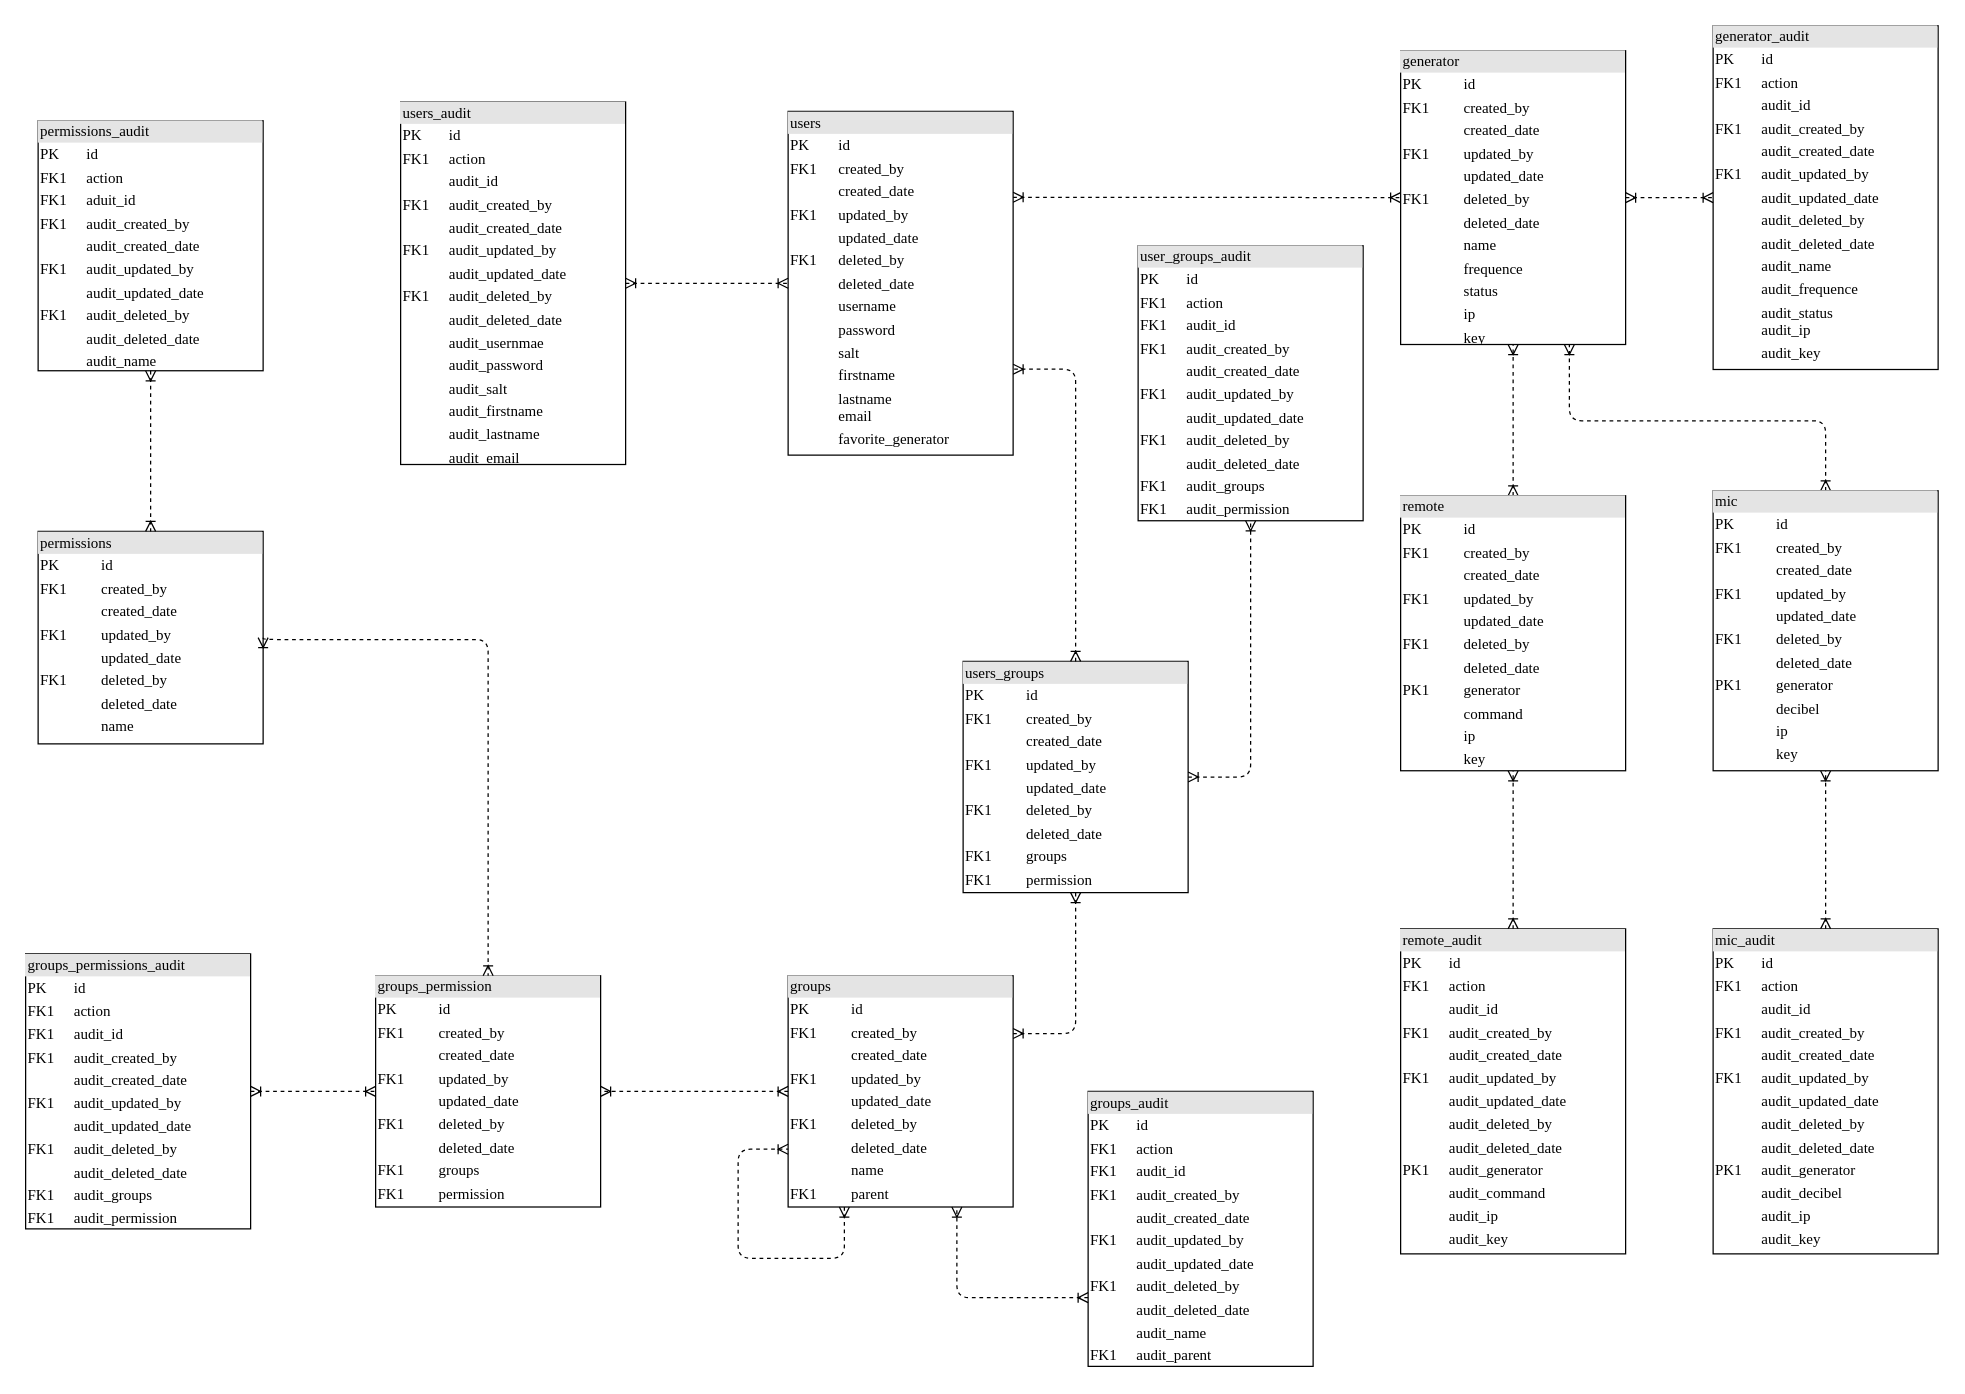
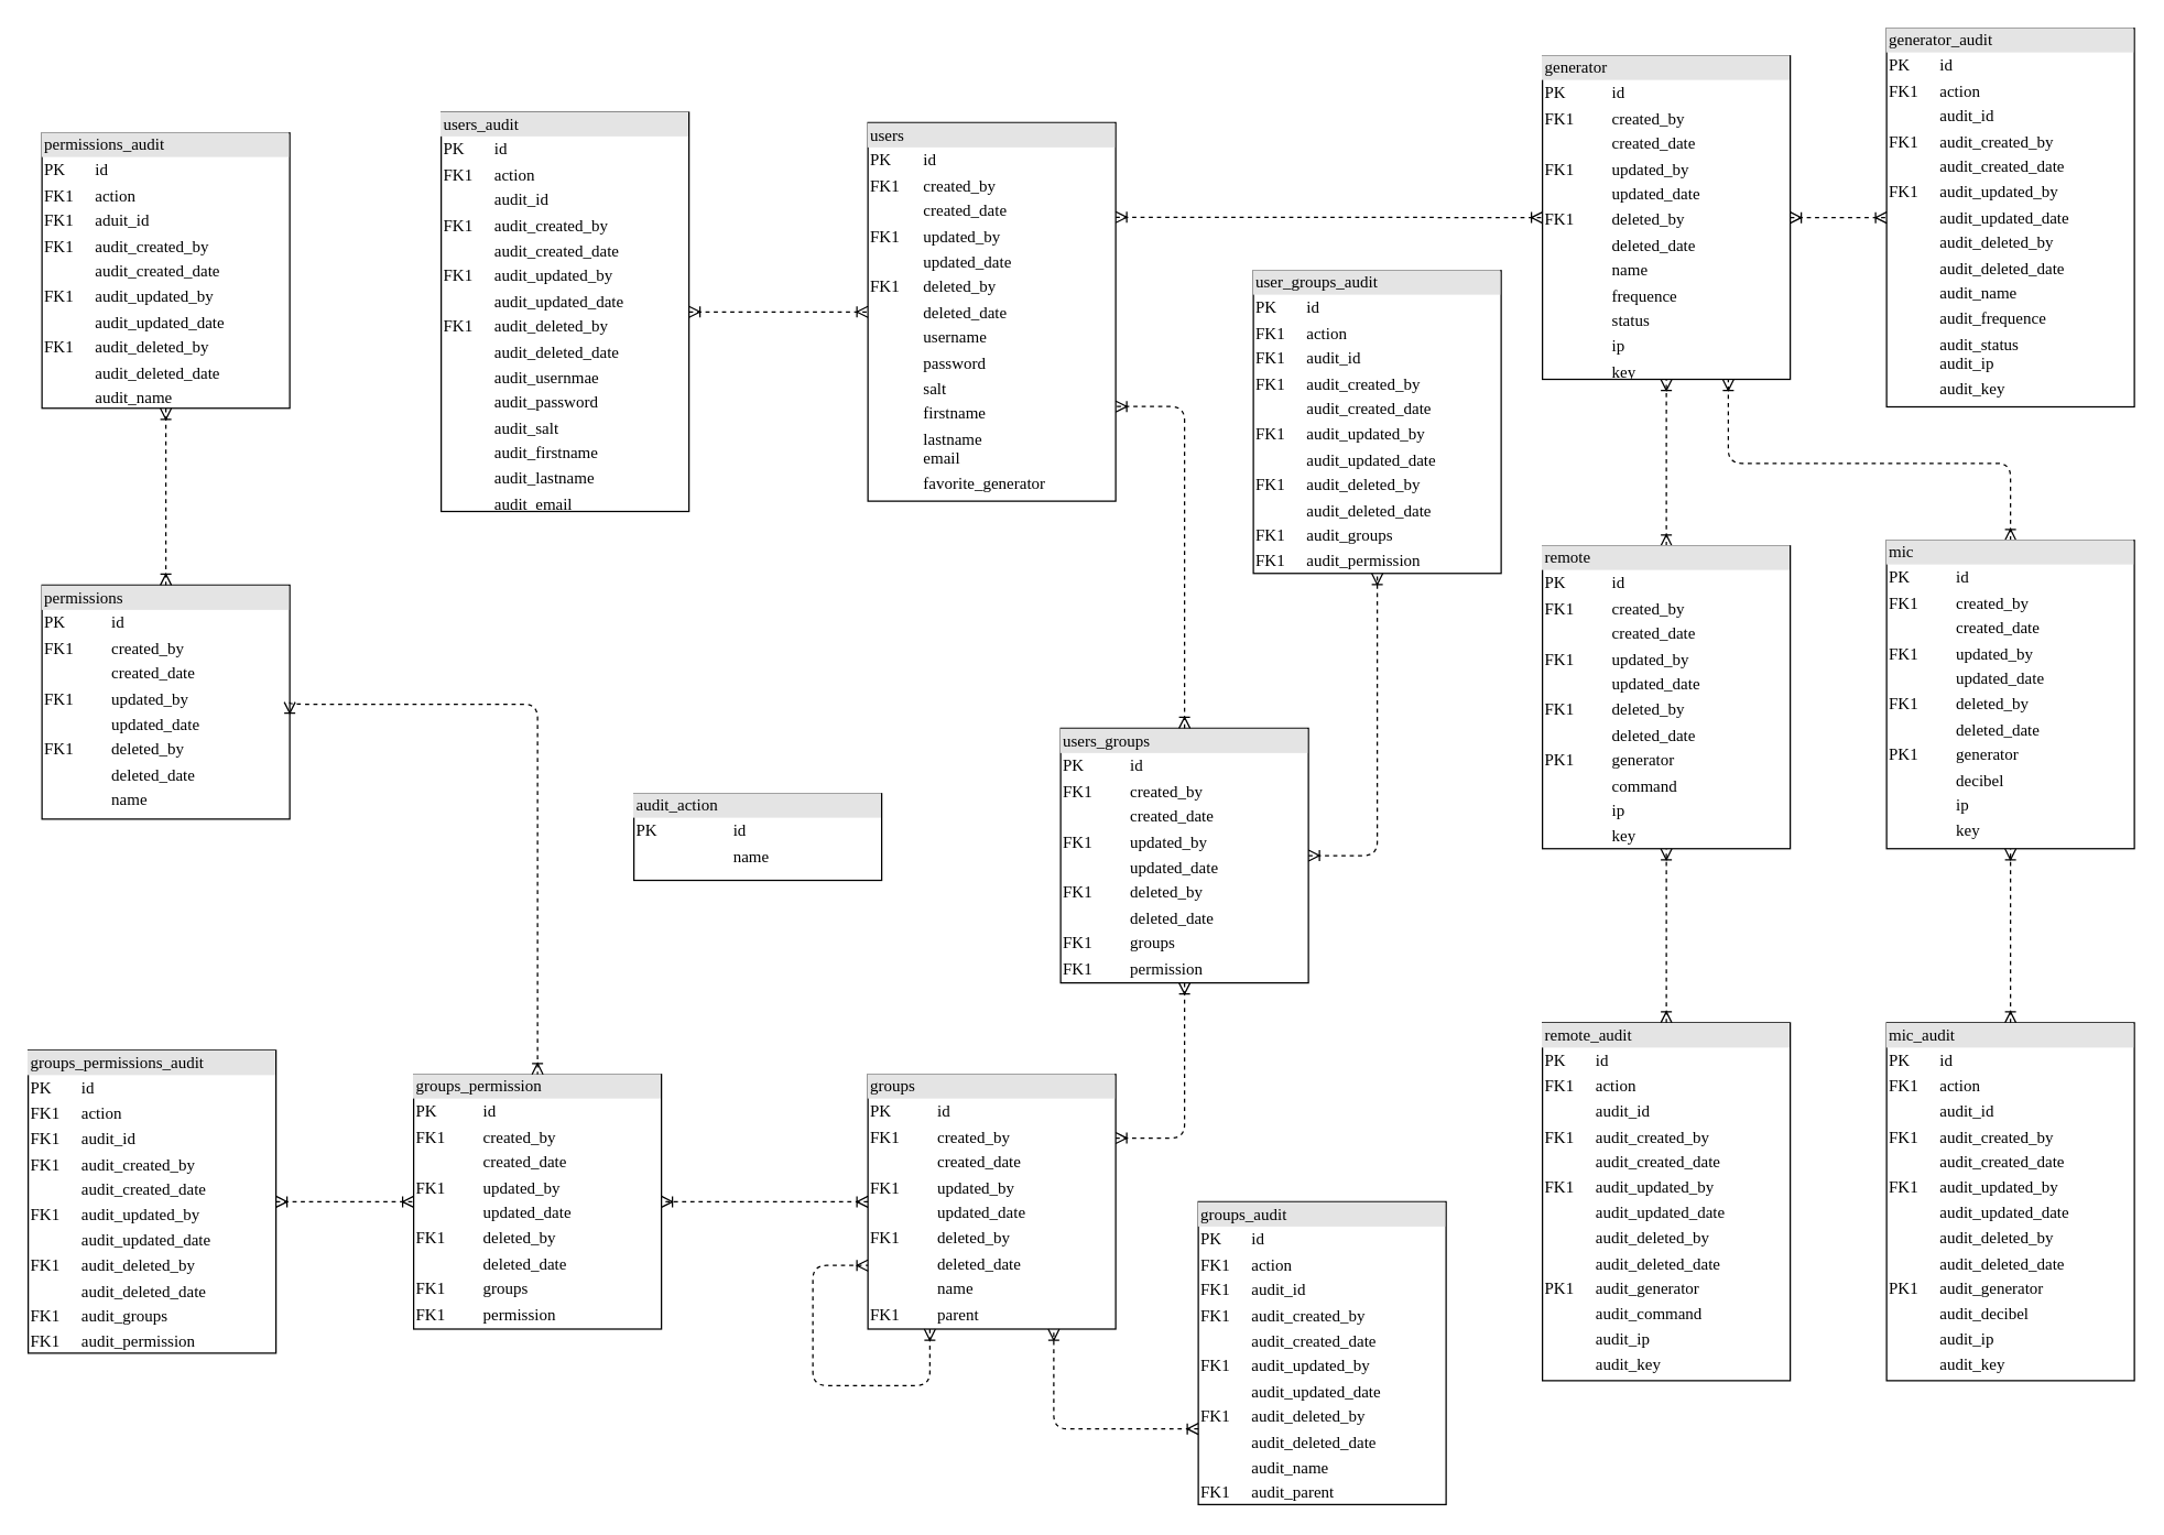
+ <mxCell id="2" value="&lt;div style=&quot;box-sizing: border-box ; width: 100% ; background: #e4e4e4 ; padding: 2px&quot;&gt;audit_action&lt;/div&gt;&lt;table style=&quot;width: 100% ; font-size: 1em&quot; cellpadding=&quot;2&quot; cellspacing=&quot;0&quot;&gt;&lt;tbody&gt;&lt;tr&gt;&lt;td&gt;PK&lt;/td&gt;&lt;td&gt;id&lt;/td&gt;&lt;/tr&gt;&lt;tr&gt;&lt;td&gt;&lt;br&gt;&lt;/td&gt;&lt;td&gt;name&lt;/td&gt;&lt;/tr&gt;&lt;/tbody&gt;&lt;/table&gt;" style="verticalAlign=top;align=left;overflow=fill;html=1;rounded=0;shadow=0;comic=0;labelBackgroundColor=none;strokeColor=#000000;strokeWidth=1;fillColor=#ffffff;fontFamily=Verdana;fontSize=12;fontColor=#000000;" parent="1" vertex="1"><mxGeometry x="460" y="576" width="180" height="63" as="geometry" /></mxCell>
